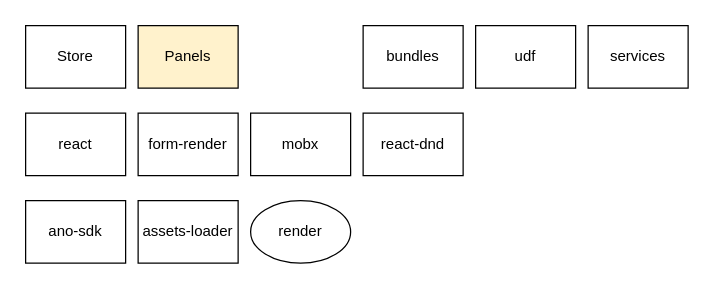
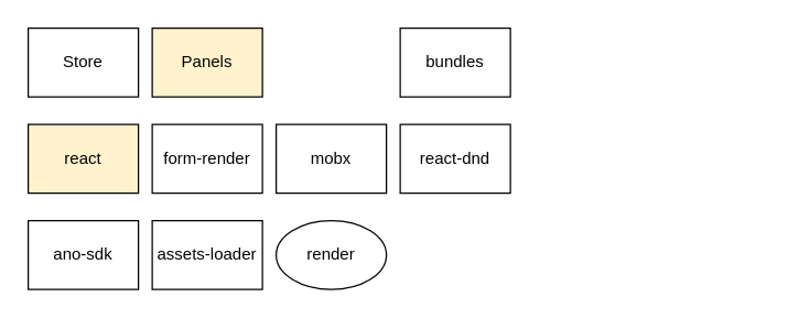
- <mxCell id="12" value="udf" style="rounded=0;whiteSpace=wrap;html=1;" vertex="1" parent="1"><mxGeometry x="380" y="20" width="80" height="50" as="geometry" /></mxCell>
- <mxCell id="13" value="services" style="rounded=0;whiteSpace=wrap;html=1;" vertex="1" parent="1"><mxGeometry x="470" y="20" width="80" height="50" as="geometry" /></mxCell>
- <mxCell id="4" value="react" style="rounded=0;whiteSpace=wrap;html=1;" vertex="1" parent="1"><mxGeometry x="20" y="90" width="80" height="50" as="geometry" /></mxCell>
+ <mxCell id="4" value="react" style="rounded=0;whiteSpace=wrap;html=1;fillColor=#fff2cc;" vertex="1" parent="1"><mxGeometry x="20" y="90" width="80" height="50" as="geometry" /></mxCell>
